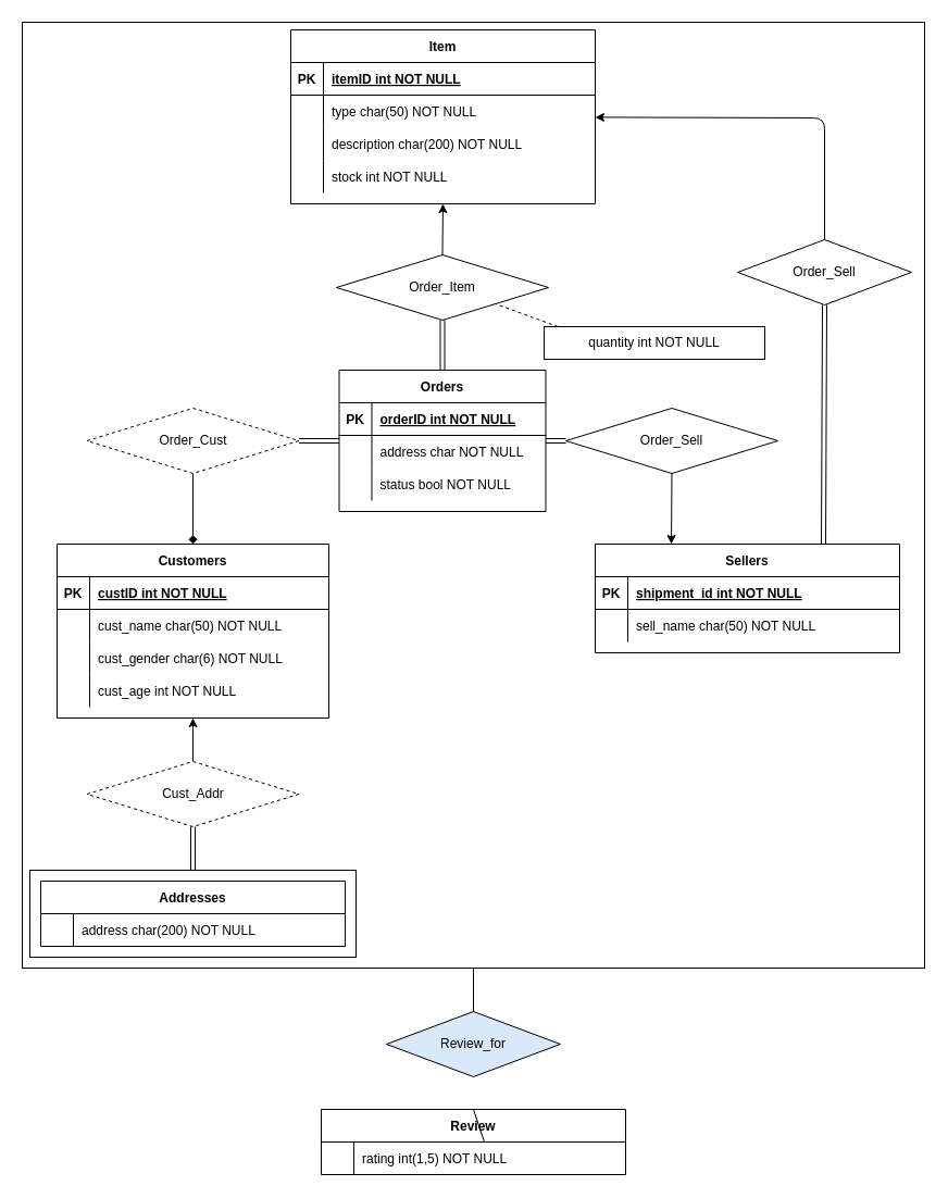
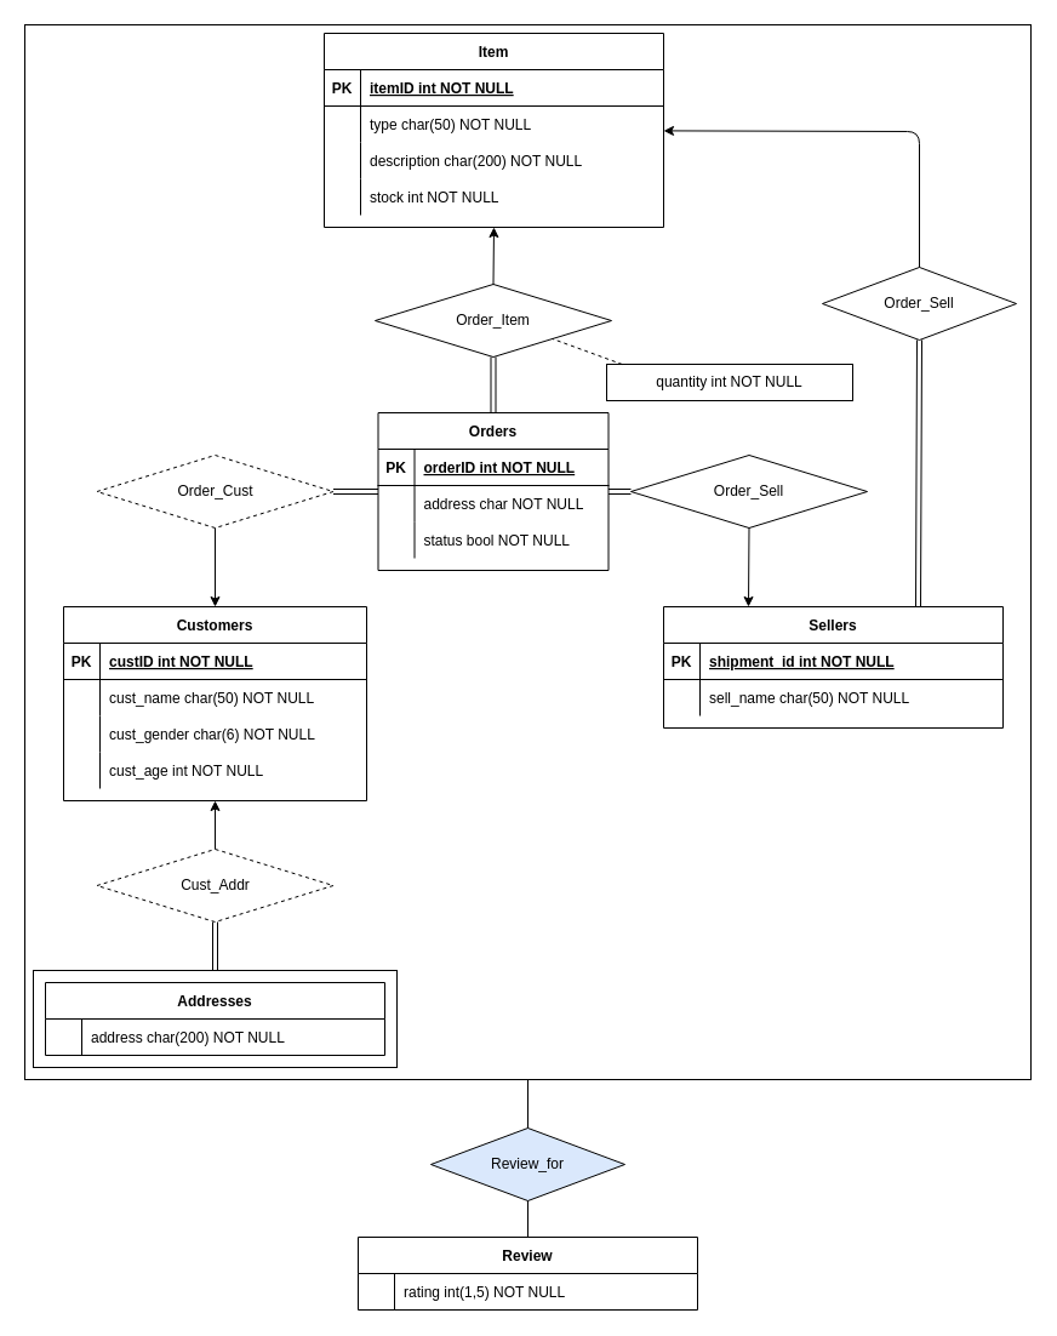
- <mxCell id="43" value="" style="endArrow=diamond;html=1;exitX=0.5;exitY=1;exitDx=0;exitDy=0;entryX=0.5;entryY=0;entryDx=0;entryDy=0;" edge="1" parent="1" source="41" target="21"><mxGeometry width="50" height="50" relative="1" as="geometry"><mxPoint x="187" y="710" as="sourcePoint" /><mxPoint x="187" y="670" as="targetPoint" /></mxGeometry></mxCell>
+ <mxCell id="43" value="" style="endArrow=classic;html=1;exitX=0.5;exitY=1;exitDx=0;exitDy=0;entryX=0.5;entryY=0;entryDx=0;entryDy=0;" edge="1" parent="1" source="41" target="21"><mxGeometry width="50" height="50" relative="1" as="geometry"><mxPoint x="187" y="710" as="sourcePoint" /><mxPoint x="187" y="670" as="targetPoint" /></mxGeometry></mxCell>
- <mxCell id="74" value="" style="endArrow=none;html=1;exitX=0.5;exitY=0;exitDx=0;exitDy=0;" edge="1" parent="1" source="70" target="73"><mxGeometry width="50" height="50" relative="1" as="geometry"><mxPoint x="445" y="940" as="sourcePoint" /><mxPoint x="445" y="900" as="targetPoint" /></mxGeometry></mxCell>
+ <mxCell id="74" value="" style="endArrow=none;html=1;exitX=0.5;exitY=0;exitDx=0;exitDy=0;entryX=0.5;entryY=1;entryDx=0;entryDy=0;" edge="1" parent="1" source="70" target="68"><mxGeometry width="50" height="50" relative="1" as="geometry"><mxPoint x="445" y="940" as="sourcePoint" /><mxPoint x="445" y="900" as="targetPoint" /></mxGeometry></mxCell>
